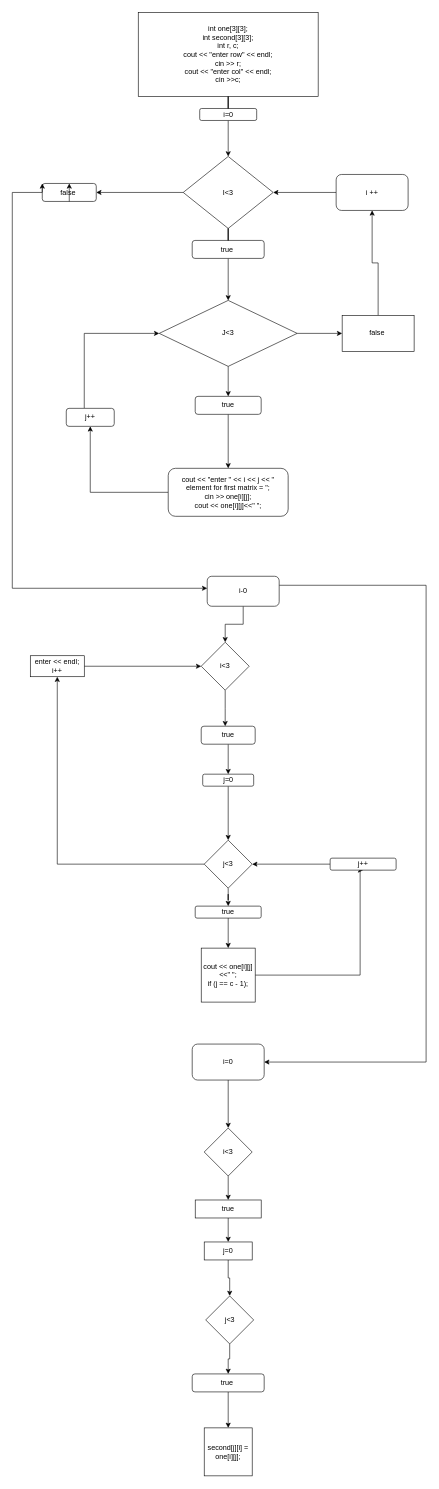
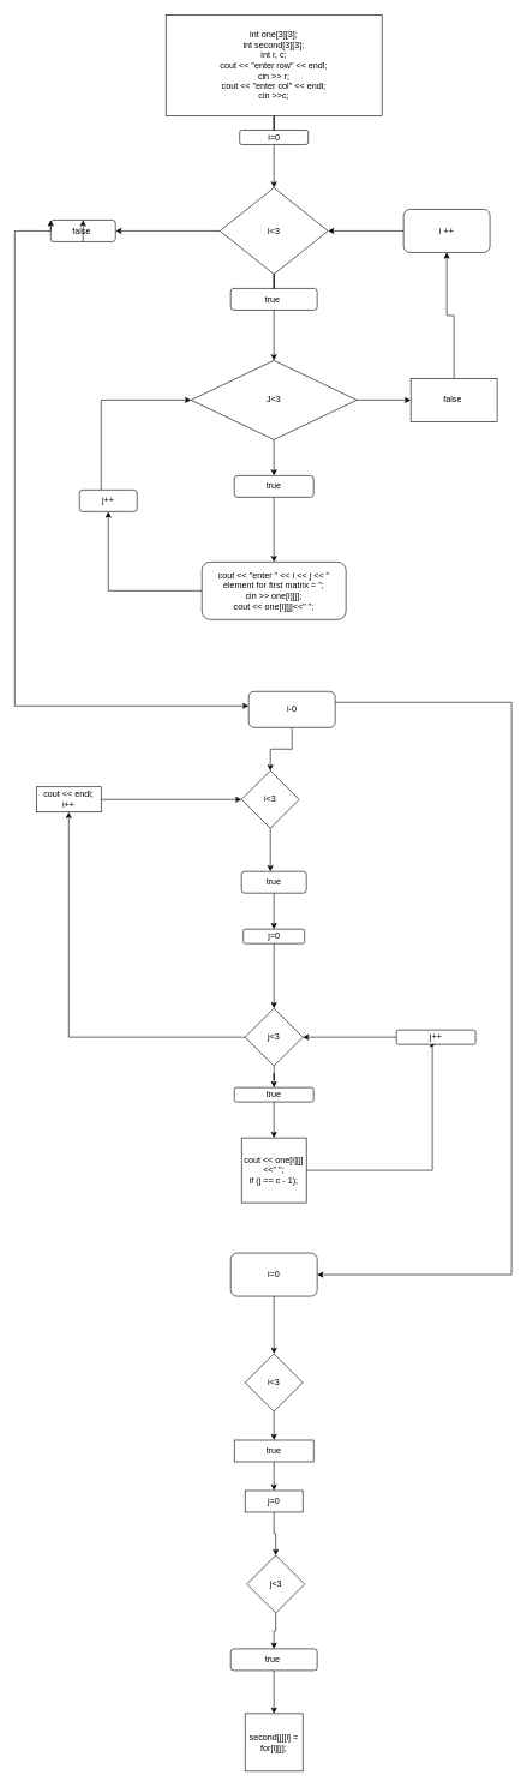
- <mxCell id="41" value="enter &amp;lt;&amp;lt; endl;&lt;br&gt;i++" style="rounded=0;whiteSpace=wrap;html=1;" vertex="1" parent="1"><mxGeometry x="50" y="1092.5" width="90" height="35" as="geometry" /></mxCell>
+ <mxCell id="41" value="cout &amp;lt;&amp;lt; endl;&lt;br&gt;i++" style="rounded=0;whiteSpace=wrap;html=1;" vertex="1" parent="1"><mxGeometry x="50" y="1092.5" width="90" height="35" as="geometry" /></mxCell>
- <mxCell id="61" value="second[j][i] = one[i][j];" style="whiteSpace=wrap;html=1;aspect=fixed;" vertex="1" parent="1"><mxGeometry x="340" y="2380" width="80" height="80" as="geometry" /></mxCell>
+ <mxCell id="61" value="second[j][i] = for[i][j];" style="whiteSpace=wrap;html=1;aspect=fixed;" vertex="1" parent="1"><mxGeometry x="340" y="2380" width="80" height="80" as="geometry" /></mxCell>
